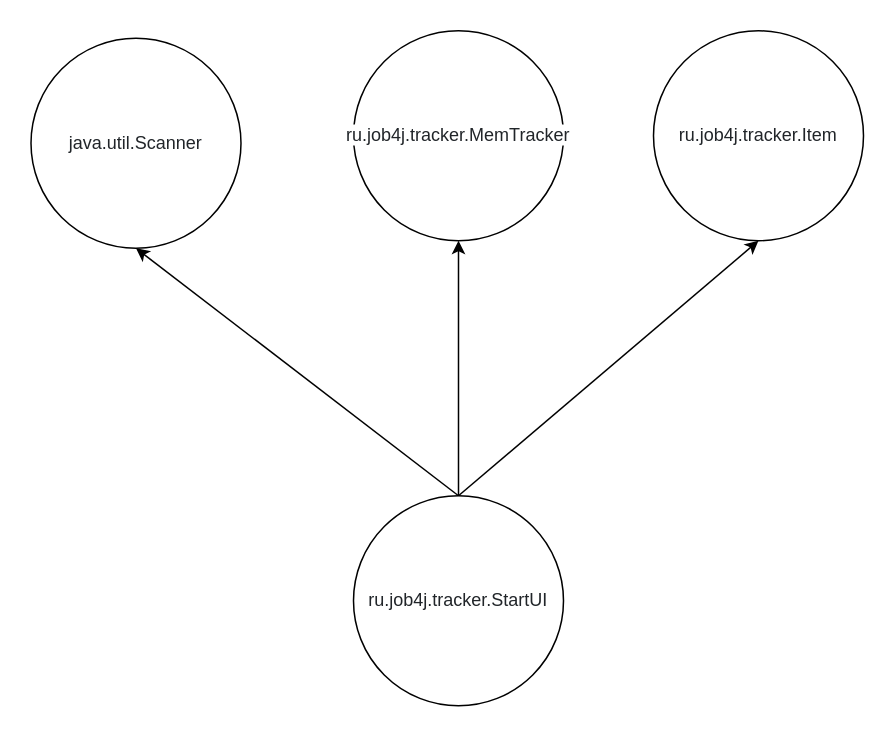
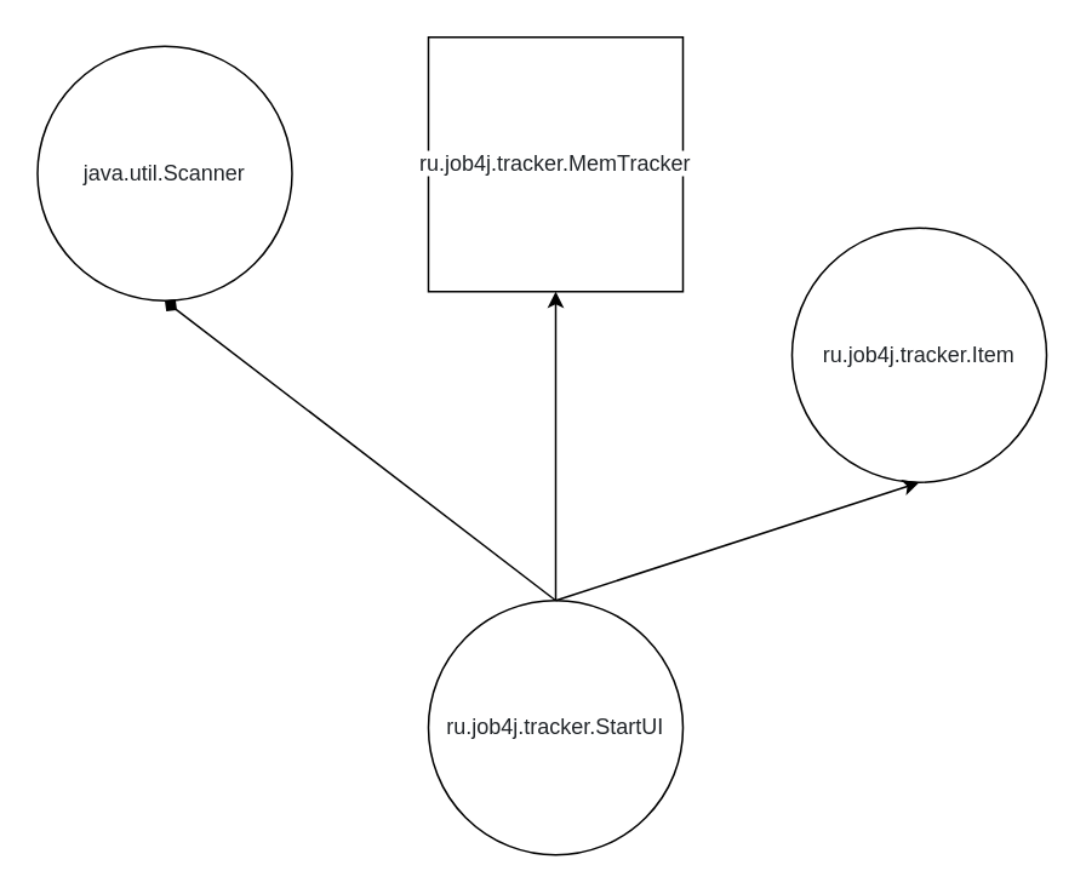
- <mxCell id="4" value="&lt;span style=&quot;color: rgb(33 , 37 , 41) ; font-family: &amp;#34;arial&amp;#34; , &amp;#34;helvetica neue&amp;#34; , sans-serif ; text-align: left ; background-color: rgb(255 , 255 , 255)&quot;&gt;&lt;font style=&quot;font-size: 12px&quot;&gt;ru.job4j.tracker.MemTracker&lt;/font&gt;&lt;/span&gt;" style="ellipse;whiteSpace=wrap;html=1;" vertex="1" parent="1"><mxGeometry x="235" y="20" width="140" height="140" as="geometry" /></mxCell>
+ <mxCell id="4" value="&lt;span style=&quot;color: rgb(33 , 37 , 41) ; font-family: &amp;#34;arial&amp;#34; , &amp;#34;helvetica neue&amp;#34; , sans-serif ; text-align: left ; background-color: rgb(255 , 255 , 255)&quot;&gt;&lt;font style=&quot;font-size: 12px&quot;&gt;ru.job4j.tracker.MemTracker&lt;/font&gt;&lt;/span&gt;" style="whiteSpace=wrap;html=1;rounded=0;" vertex="1" parent="1"><mxGeometry x="235" y="20" width="140" height="140" as="geometry" /></mxCell>
- <mxCell id="5" value="&lt;span style=&quot;color: rgb(33 , 37 , 41) ; font-family: &amp;#34;arial&amp;#34; , &amp;#34;helvetica neue&amp;#34; , sans-serif ; text-align: left ; background-color: rgb(255 , 255 , 255)&quot;&gt;&lt;font style=&quot;font-size: 12px&quot;&gt;ru.job4j.tracker.Item&lt;/font&gt;&lt;/span&gt;" style="ellipse;whiteSpace=wrap;html=1;" vertex="1" parent="1"><mxGeometry x="435" y="20" width="140" height="140" as="geometry" /></mxCell>
+ <mxCell id="5" value="&lt;span style=&quot;color: rgb(33 , 37 , 41) ; font-family: &amp;#34;arial&amp;#34; , &amp;#34;helvetica neue&amp;#34; , sans-serif ; text-align: left ; background-color: rgb(255 , 255 , 255)&quot;&gt;&lt;font style=&quot;font-size: 12px&quot;&gt;ru.job4j.tracker.Item&lt;/font&gt;&lt;/span&gt;" style="ellipse;whiteSpace=wrap;html=1;" vertex="1" parent="1"><mxGeometry x="435" y="125" width="140" height="140" as="geometry" /></mxCell>
- <mxCell id="6" value="" style="endArrow=classic;html=1;rounded=0;fontSize=12;exitX=0.5;exitY=0;exitDx=0;exitDy=0;entryX=0.5;entryY=1;entryDx=0;entryDy=0;" edge="1" parent="1" source="3" target="2"><mxGeometry width="50" height="50" relative="1" as="geometry"><mxPoint x="245" y="280" as="sourcePoint" /><mxPoint x="295" y="230" as="targetPoint" /></mxGeometry></mxCell>
+ <mxCell id="6" value="" style="endArrow=diamond;html=1;rounded=0;fontSize=12;exitX=0.5;exitY=0;exitDx=0;exitDy=0;entryX=0.5;entryY=1;entryDx=0;entryDy=0;" edge="1" parent="1" source="3" target="2"><mxGeometry width="50" height="50" relative="1" as="geometry"><mxPoint x="245" y="280" as="sourcePoint" /><mxPoint x="295" y="230" as="targetPoint" /></mxGeometry></mxCell>
